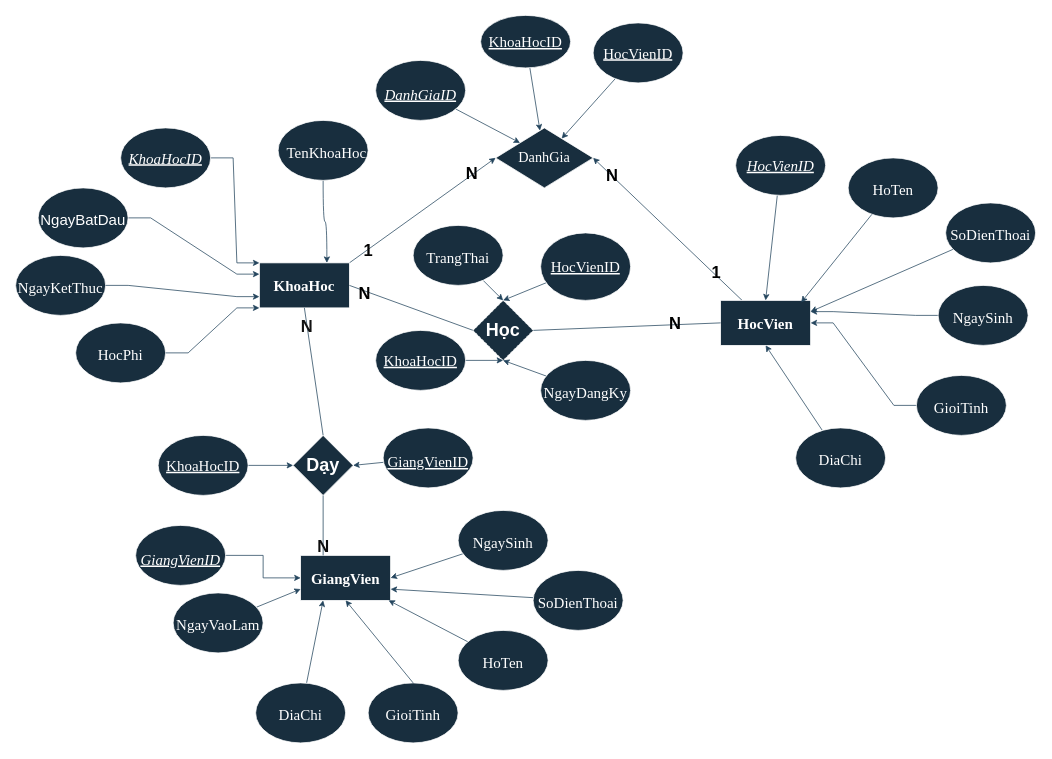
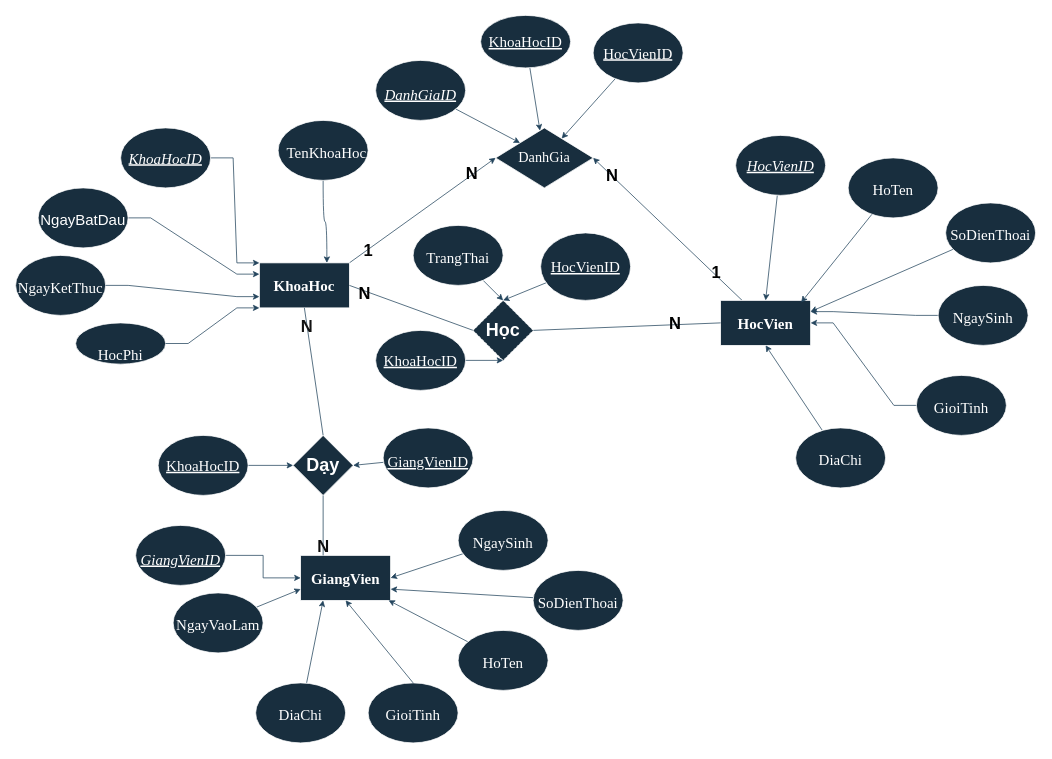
- <mxCell id="14" value=" &#10;  HocPhi " style="ellipse;whiteSpace=wrap;html=1;verticalAlign=top;fontSize=20;fontFamily=Times New Roman;labelBackgroundColor=none;fillColor=#182E3E;strokeColor=#FFFFFF;fontColor=#FFFFFF;" vertex="1" parent="1"><mxGeometry y="430" width="120" height="80" as="geometry" x="100" /></mxCell>
+ <mxCell id="14" value=" &#10;  HocPhi " style="ellipse;whiteSpace=wrap;html=1;verticalAlign=top;fontSize=20;fontFamily=Times New Roman;labelBackgroundColor=none;fillColor=#182E3E;strokeColor=#FFFFFF;fontColor=#FFFFFF;" vertex="1" parent="1"><mxGeometry x="100" y="430" width="120" height="55" as="geometry" /></mxCell>
- <mxCell id="65" style="rounded=0;orthogonalLoop=1;jettySize=auto;html=1;entryX=0.5;entryY=1;entryDx=0;entryDy=0;labelBackgroundColor=none;strokeColor=#23445D;fontColor=default;" edge="1" parent="1" source="66" target="60"><mxGeometry relative="1" as="geometry" /></mxCell>
- <mxCell id="66" value=" &#10;  NgayDangKy " style="ellipse;whiteSpace=wrap;html=1;fontSize=20;fontFamily=Times New Roman;verticalAlign=top;labelBackgroundColor=none;fillColor=#182E3E;strokeColor=#FFFFFF;fontColor=#FFFFFF;" vertex="1" parent="1"><mxGeometry x="720" y="480" width="120" height="80" as="geometry" /></mxCell>
